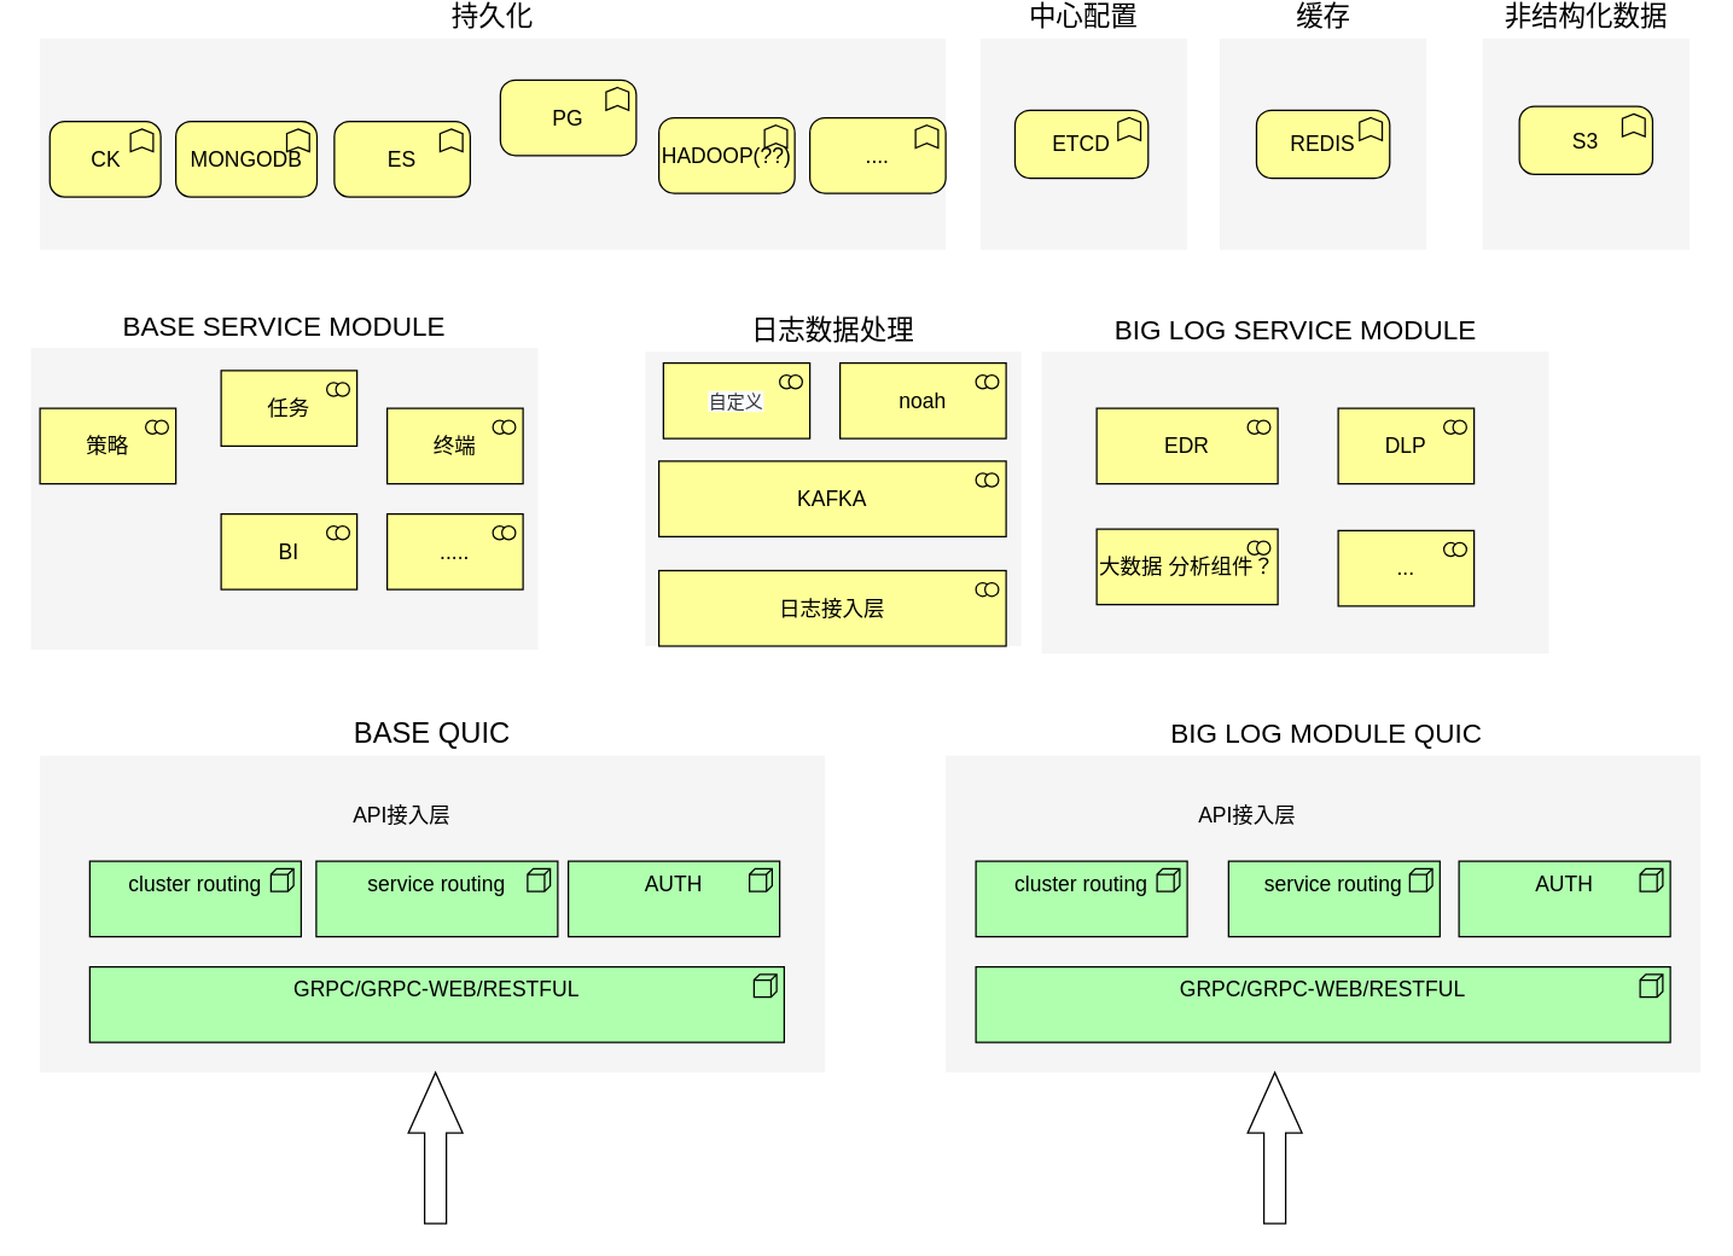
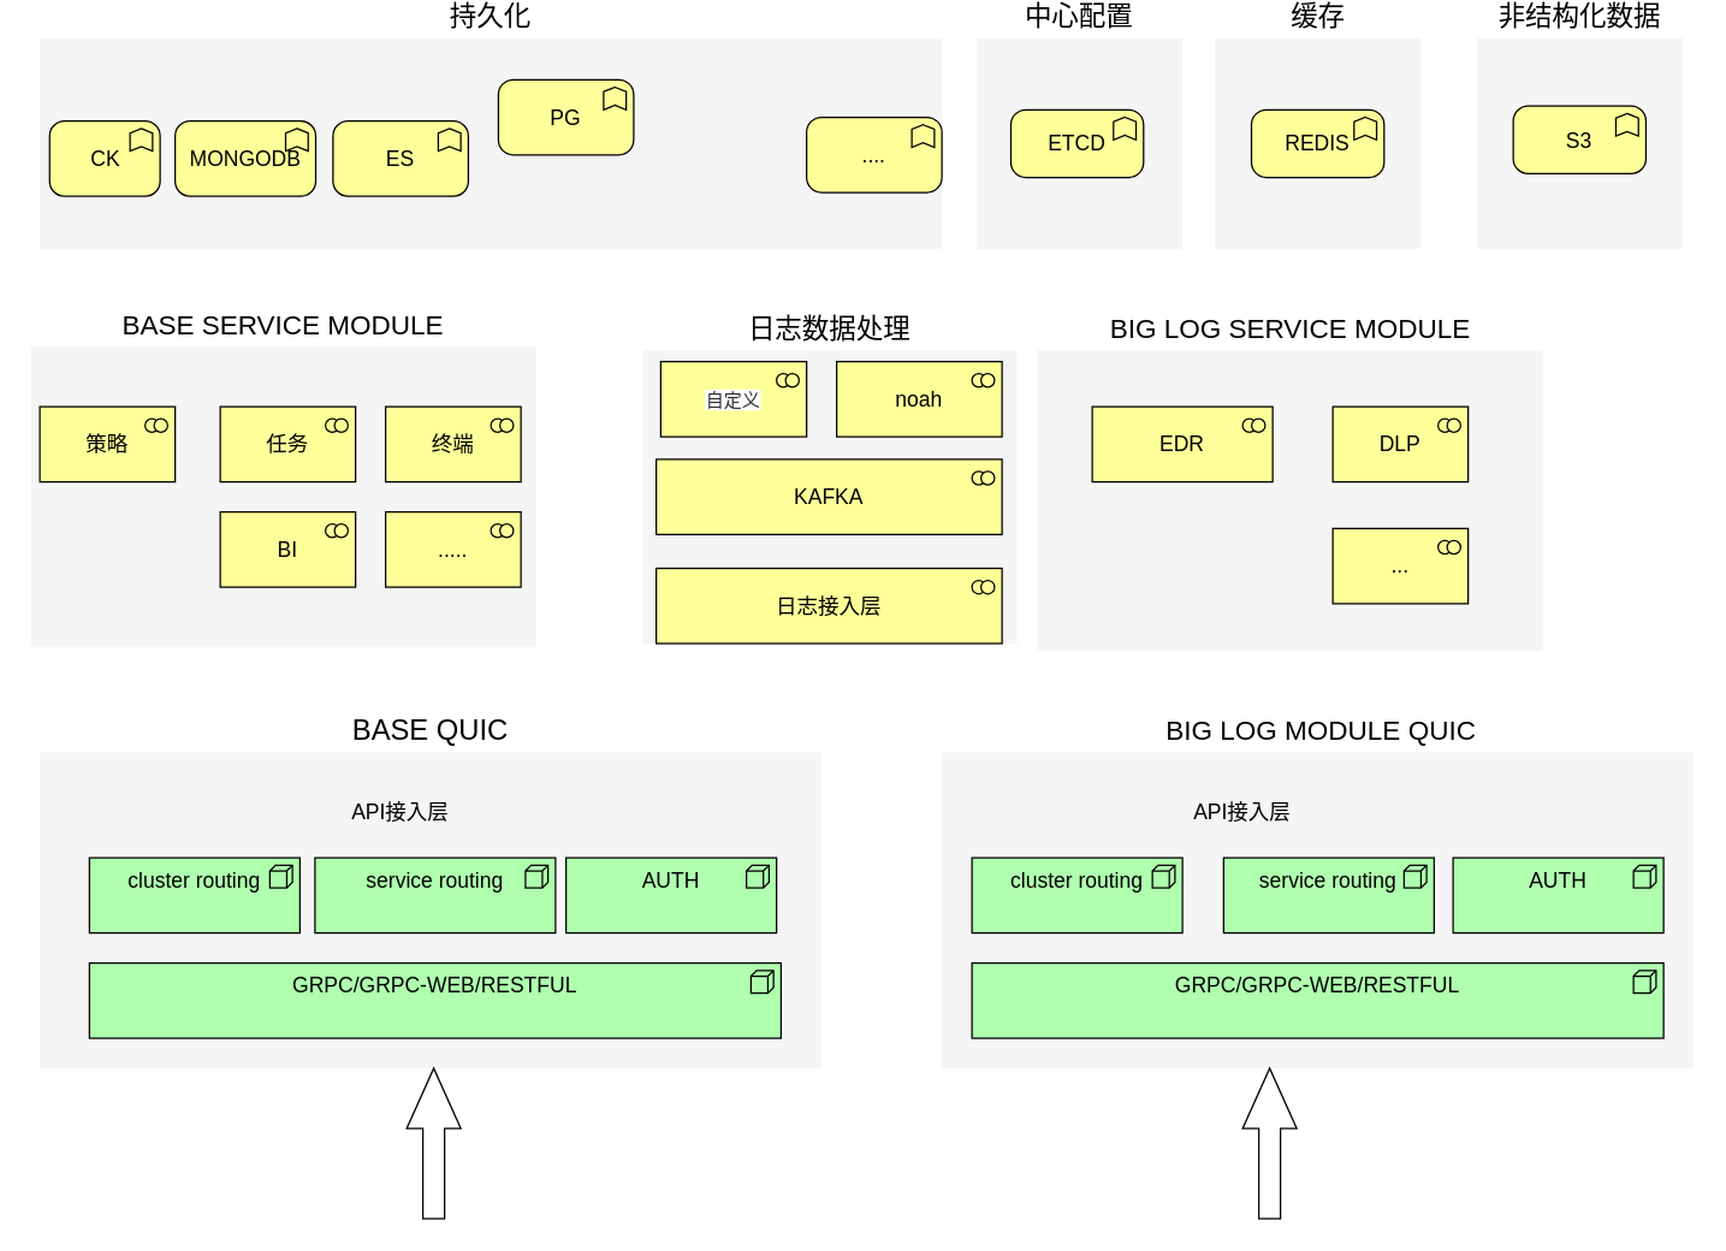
- <mxCell id="43" value="HADOOP(??)" style="html=1;whiteSpace=wrap;fillColor=#ffff99;shape=mxgraph.archimate3.application;appType=func;archiType=rounded;fontSize=14;" parent="1" vertex="1"><mxGeometry x="436" y="72.5" width="90" height="50" as="geometry" /></mxCell>
- <mxCell id="31" value="任务" style="html=1;whiteSpace=wrap;fillColor=#ffff99;shape=mxgraph.archimate3.application;appType=collab;archiType=square;fontSize=14;" parent="1" vertex="1"><mxGeometry x="146" y="240" width="90" height="50" as="geometry" /></mxCell>
+ <mxCell id="31" value="任务" style="html=1;whiteSpace=wrap;fillColor=#ffff99;shape=mxgraph.archimate3.application;appType=collab;archiType=square;fontSize=14;" parent="1" vertex="1"><mxGeometry x="146" y="265" width="90" height="50" as="geometry" /></mxCell>
- <mxCell id="41" value="大数据 分析组件？" style="html=1;whiteSpace=wrap;fillColor=#ffff99;shape=mxgraph.archimate3.application;appType=collab;archiType=square;fontSize=14;" parent="1" vertex="1"><mxGeometry x="726" y="345" width="120" height="50" as="geometry" /></mxCell>
